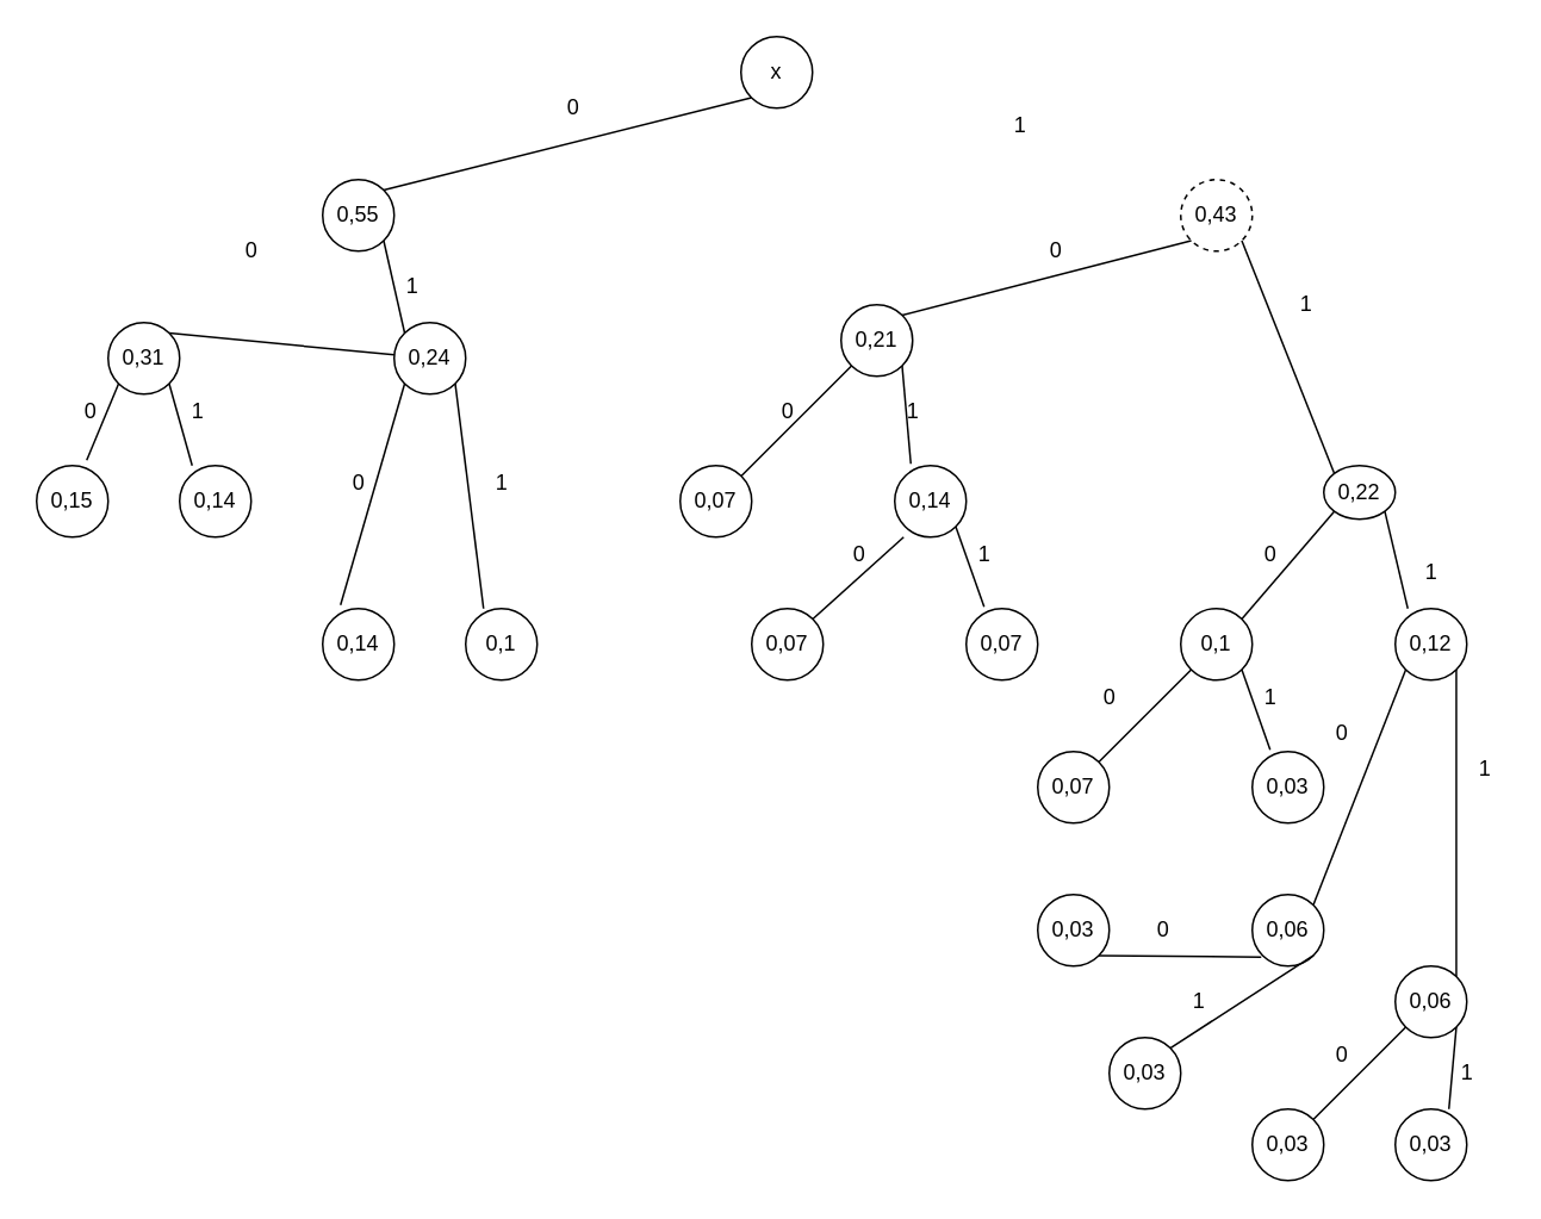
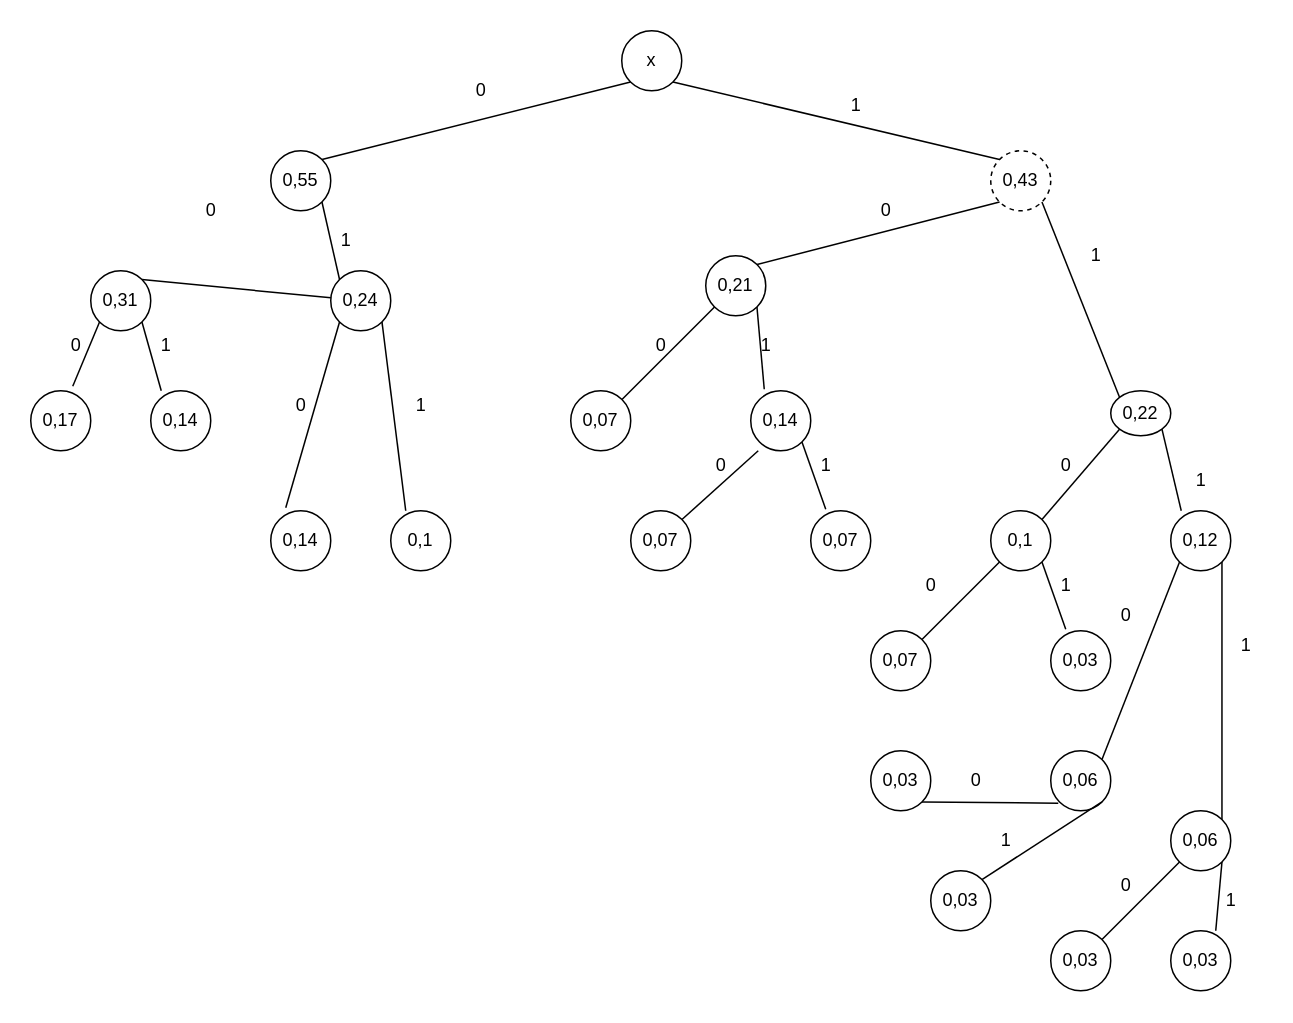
+ <mxCell id="4" value="" style="endArrow=none;html=1;exitX=0;exitY=0;exitDx=0;exitDy=0;entryX=1;entryY=1;entryDx=0;entryDy=0;" edge="1" parent="1" source="8" target="2"><mxGeometry width="50" height="50" relative="1" as="geometry"><mxPoint x="660" y="100" as="sourcePoint" /><mxPoint x="459" y="60" as="targetPoint" /></mxGeometry></mxCell>
- <mxCell id="49" value="0,15" style="ellipse;whiteSpace=wrap;html=1;aspect=fixed;" vertex="1" parent="1"><mxGeometry y="260" width="40" height="40" as="geometry" x="20" /></mxCell>
+ <mxCell id="49" value="0,17" style="ellipse;whiteSpace=wrap;html=1;aspect=fixed;" vertex="1" parent="1"><mxGeometry y="260" width="40" height="40" as="geometry" x="20" /></mxCell>
